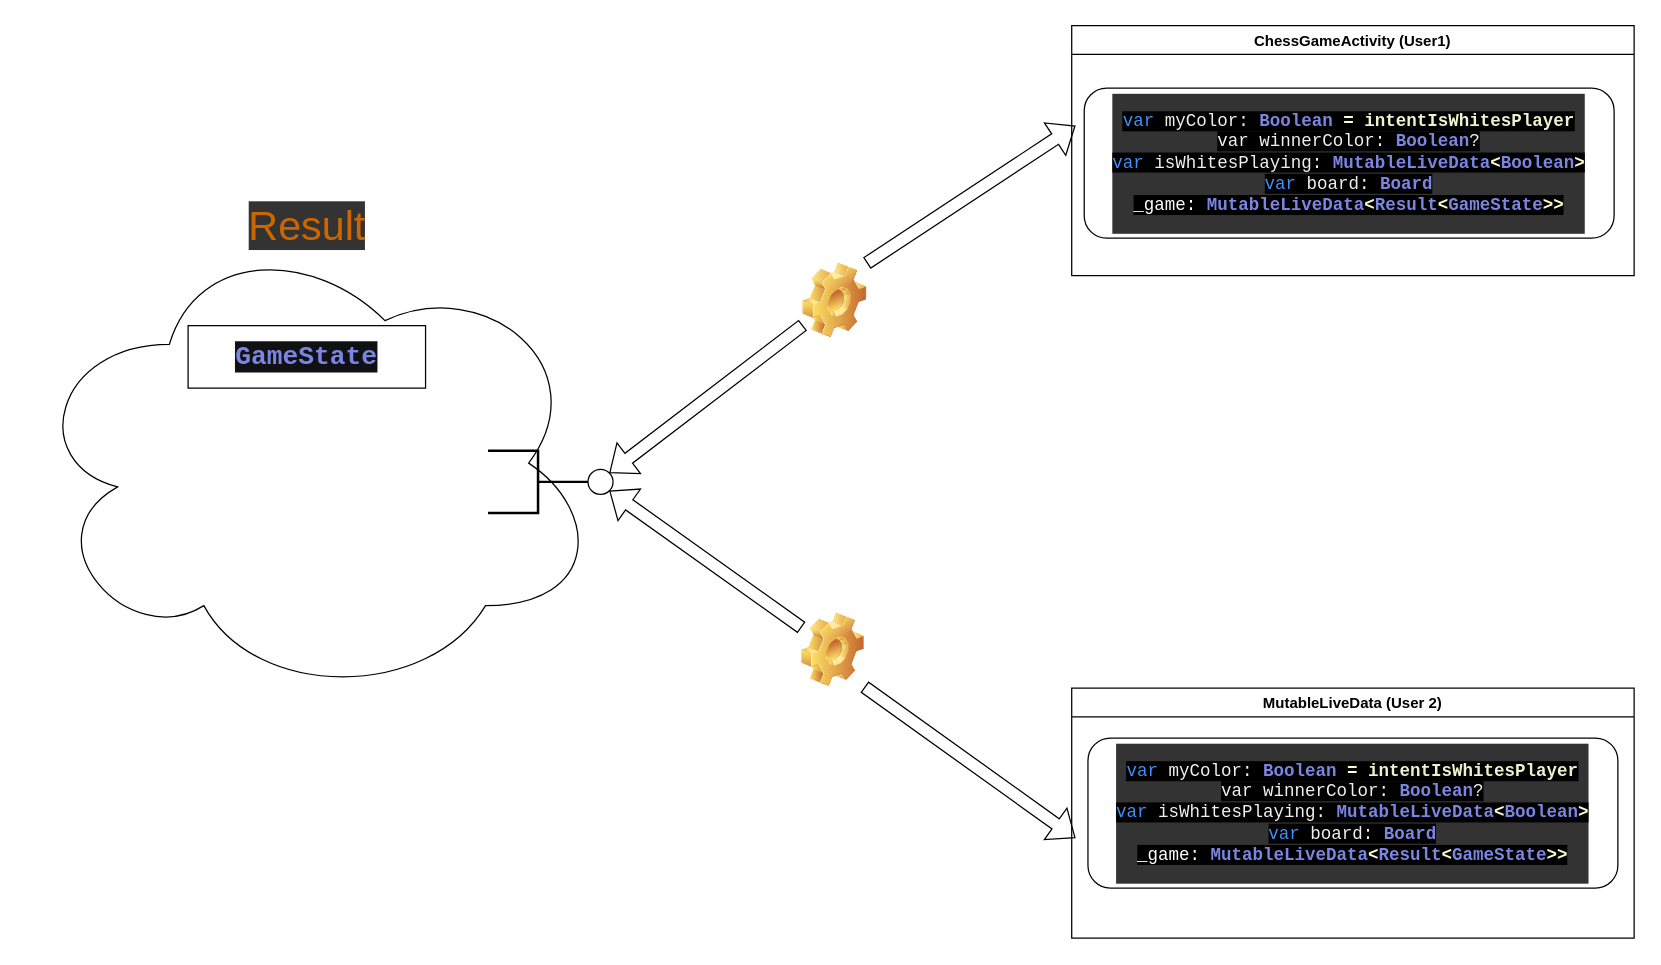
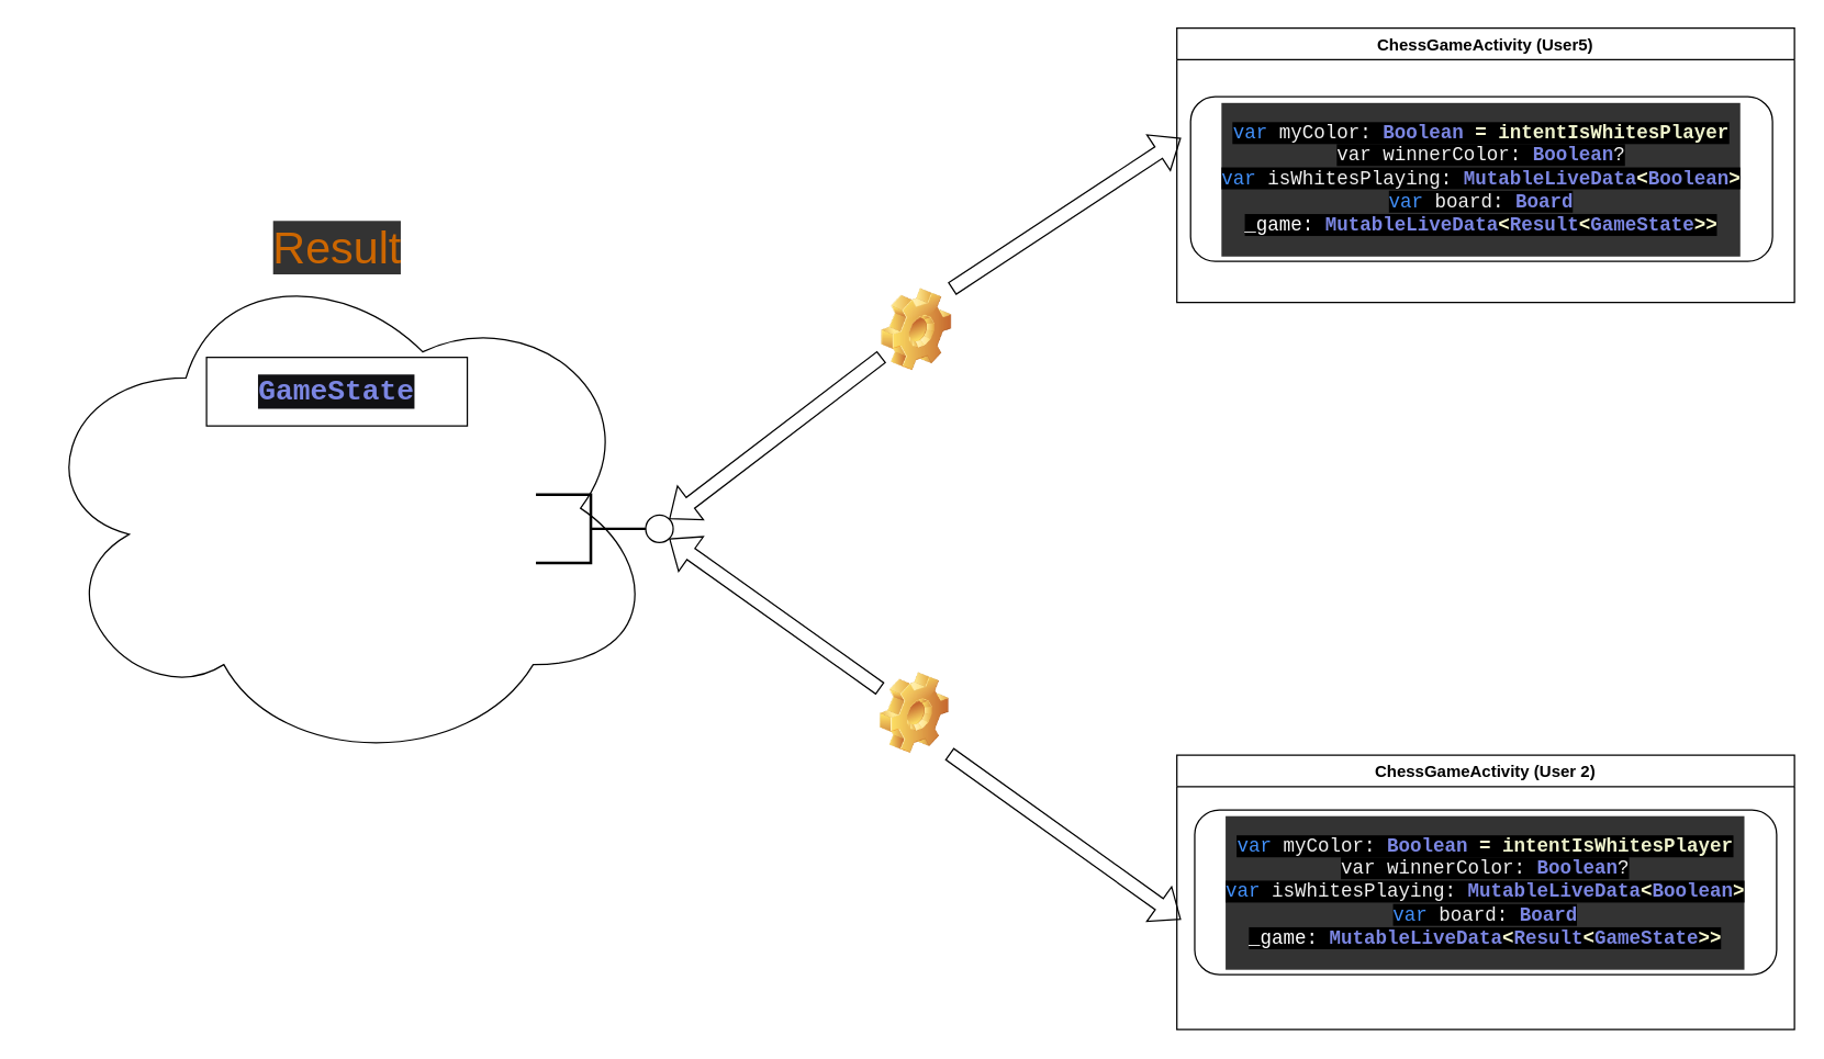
- <mxCell id="8" value="ChessGameActivity (User1)" style="swimlane;labelBackgroundColor=none;labelBorderColor=none;strokeColor=default;fillColor=none;" parent="1" vertex="1"><mxGeometry x="857" y="20" width="450" height="200" as="geometry"><mxRectangle x="480" y="340" width="150" height="23" as="alternateBounds" /></mxGeometry></mxCell>
+ <mxCell id="8" value="ChessGameActivity (User5)" style="swimlane;labelBackgroundColor=none;labelBorderColor=none;strokeColor=default;fillColor=none;" parent="1" vertex="1"><mxGeometry x="857" y="20" width="450" height="200" as="geometry"><mxRectangle x="480" y="340" width="150" height="23" as="alternateBounds" /></mxGeometry></mxCell>
- <mxCell id="6" value="MutableLiveData (User 2)" style="swimlane;labelBackgroundColor=none;labelBorderColor=none;strokeColor=default;fillColor=none;" parent="1" vertex="1"><mxGeometry x="857" y="550" width="450" height="200" as="geometry"><mxRectangle x="480" y="340" width="150" height="23" as="alternateBounds" /></mxGeometry></mxCell>
+ <mxCell id="6" value="ChessGameActivity (User 2)" style="swimlane;labelBackgroundColor=none;labelBorderColor=none;strokeColor=default;fillColor=none;" parent="1" vertex="1"><mxGeometry x="857" y="550" width="450" height="200" as="geometry"><mxRectangle x="480" y="340" width="150" height="23" as="alternateBounds" /></mxGeometry></mxCell>
